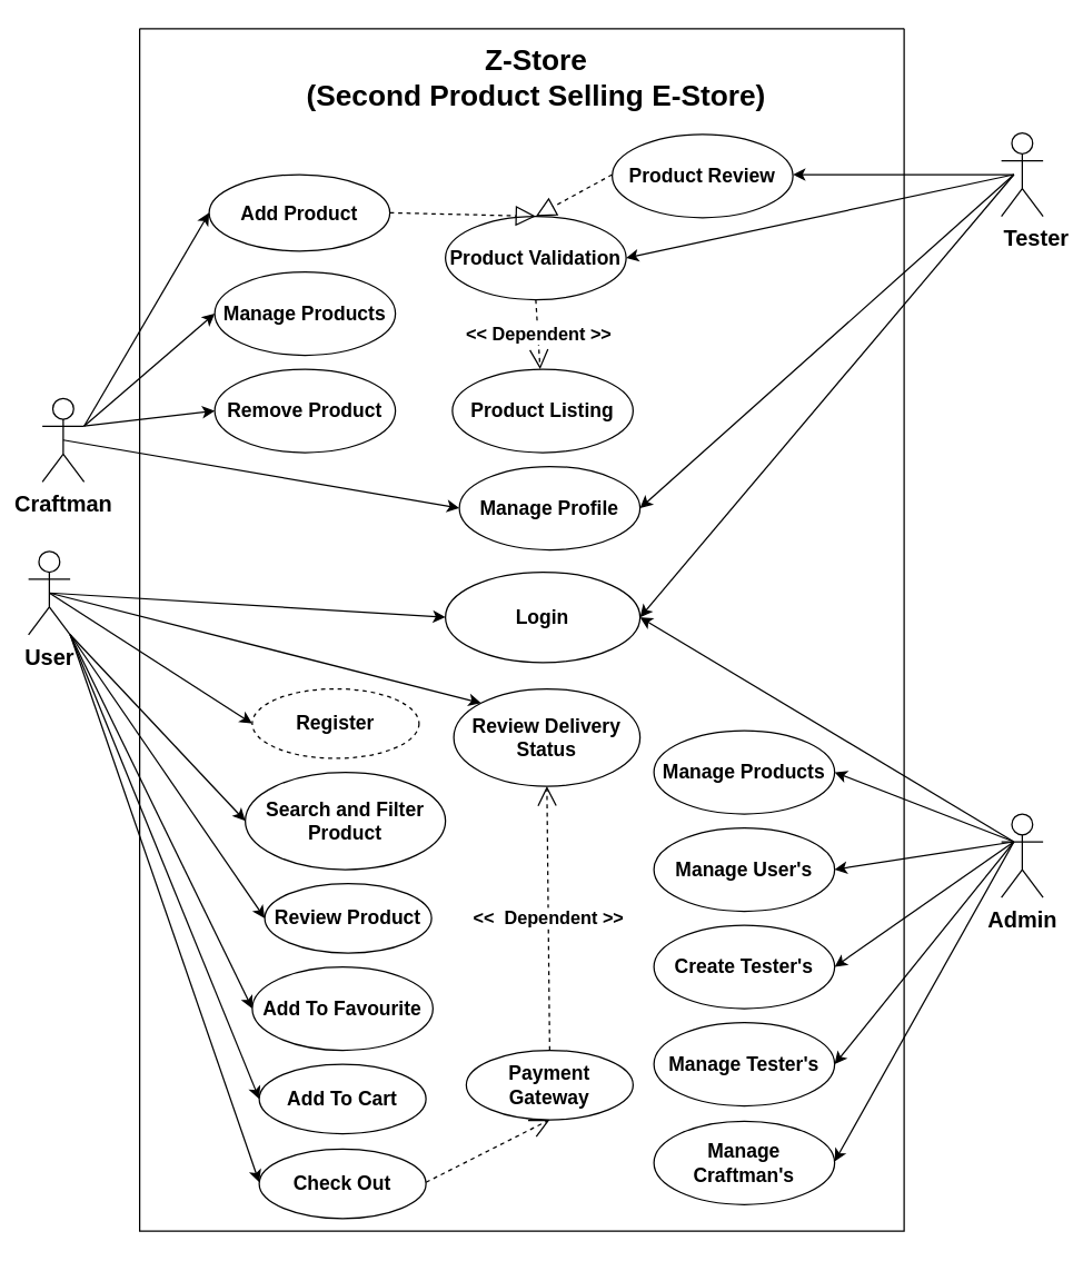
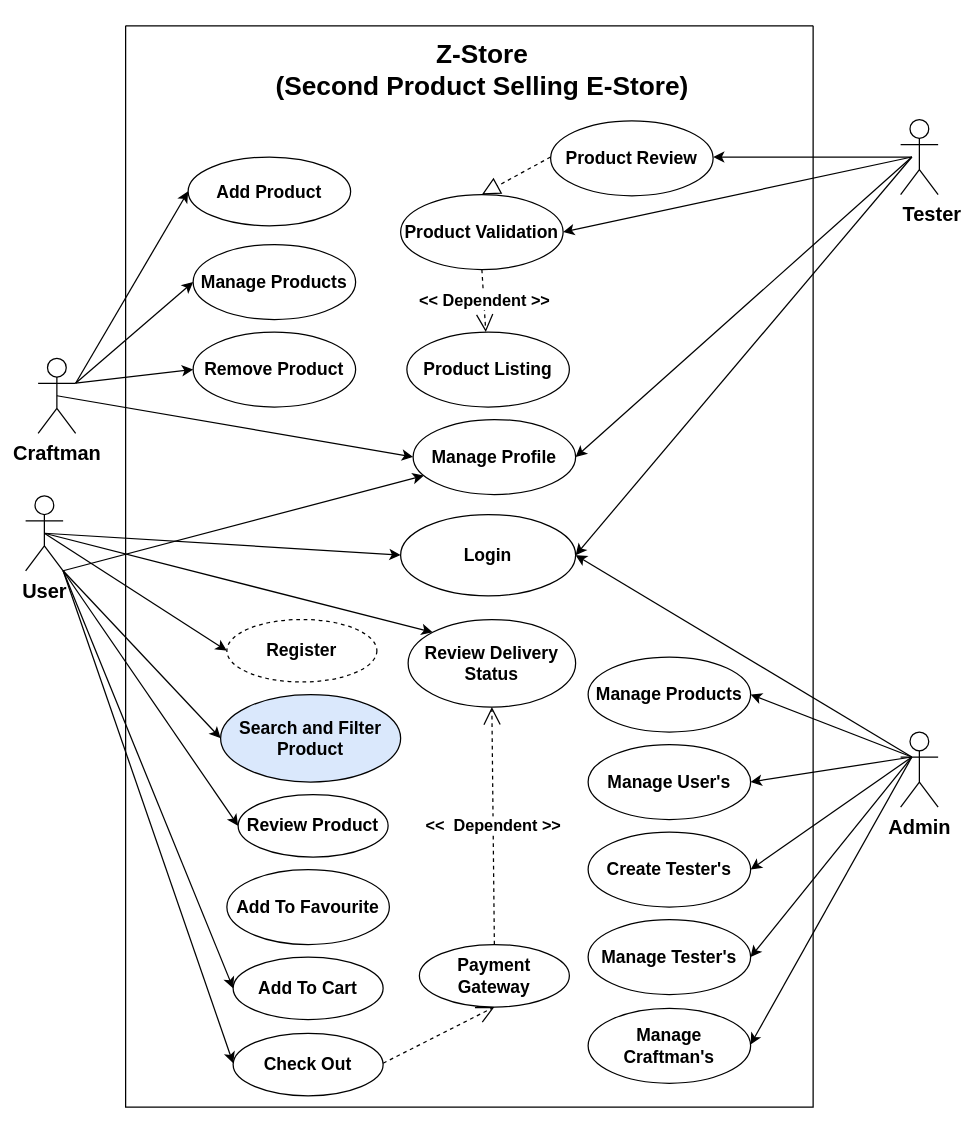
- <mxCell id="20" value="" style="endArrow=block;dashed=1;endFill=0;endSize=12;html=1;rounded=0;exitX=1;exitY=0.5;exitDx=0;exitDy=0;entryX=0.5;entryY=0;entryDx=0;entryDy=0;" parent="3" source="13" target="17" edge="1"><mxGeometry width="160" relative="1" as="geometry"><mxPoint x="220" y="375" as="sourcePoint" /><mxPoint x="380" y="375" as="targetPoint" /></mxGeometry></mxCell>
- <mxCell id="14" value="&lt;font style=&quot;font-size: 14px;&quot;&gt;Search and Filter Product&lt;/font&gt;" style="ellipse;whiteSpace=wrap;html=1;fontStyle=1;fontSize=13;" parent="3" vertex="1"><mxGeometry x="76" y="535" width="144" height="70" as="geometry" /></mxCell>
+ <mxCell id="14" value="&lt;font style=&quot;font-size: 14px;&quot;&gt;Search and Filter Product&lt;/font&gt;" style="ellipse;whiteSpace=wrap;html=1;fontStyle=1;fontSize=13;fillColor=#dae8fc;" parent="3" vertex="1"><mxGeometry x="76" y="535" width="144" height="70" as="geometry" /></mxCell>
- <mxCell id="40" value="" style="endArrow=classic;html=1;rounded=0;entryX=0;entryY=0.5;entryDx=0;entryDy=0;exitX=1;exitY=1;exitDx=0;exitDy=0;exitPerimeter=0;" parent="1" source="31" target="8" edge="1"><mxGeometry width="50" height="50" relative="1" as="geometry"><mxPoint x="40" y="436" as="sourcePoint" /><mxPoint x="390" y="436" as="targetPoint" /></mxGeometry></mxCell>
+ <mxCell id="40" value="" style="endArrow=classic;html=1;rounded=0;exitX=1;exitY=1;exitDx=0;exitDy=0;exitPerimeter=0;" parent="1" source="31" target="19" edge="1"><mxGeometry width="50" height="50" relative="1" as="geometry"><mxPoint x="40" y="436" as="sourcePoint" /><mxPoint x="390" y="436" as="targetPoint" /></mxGeometry></mxCell>
